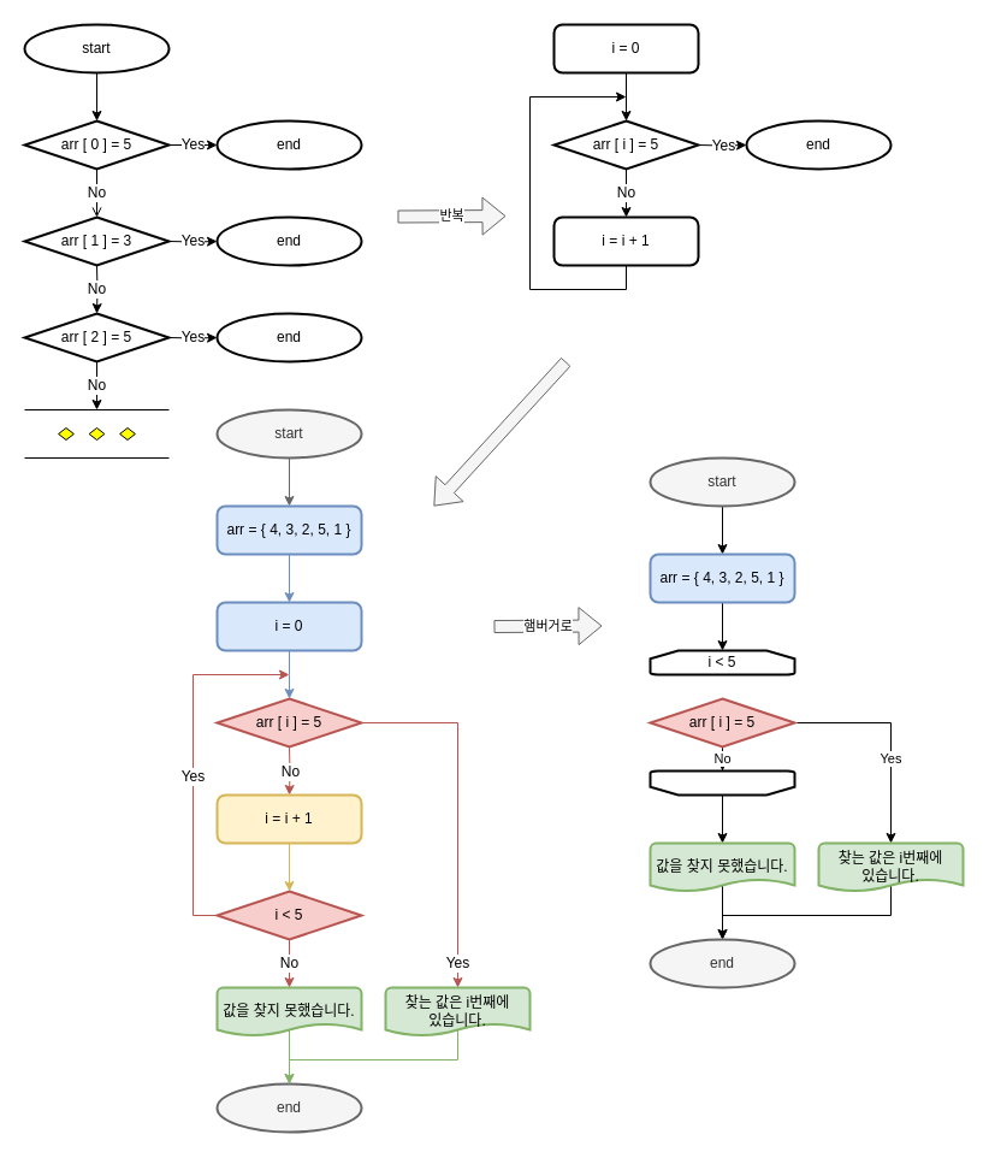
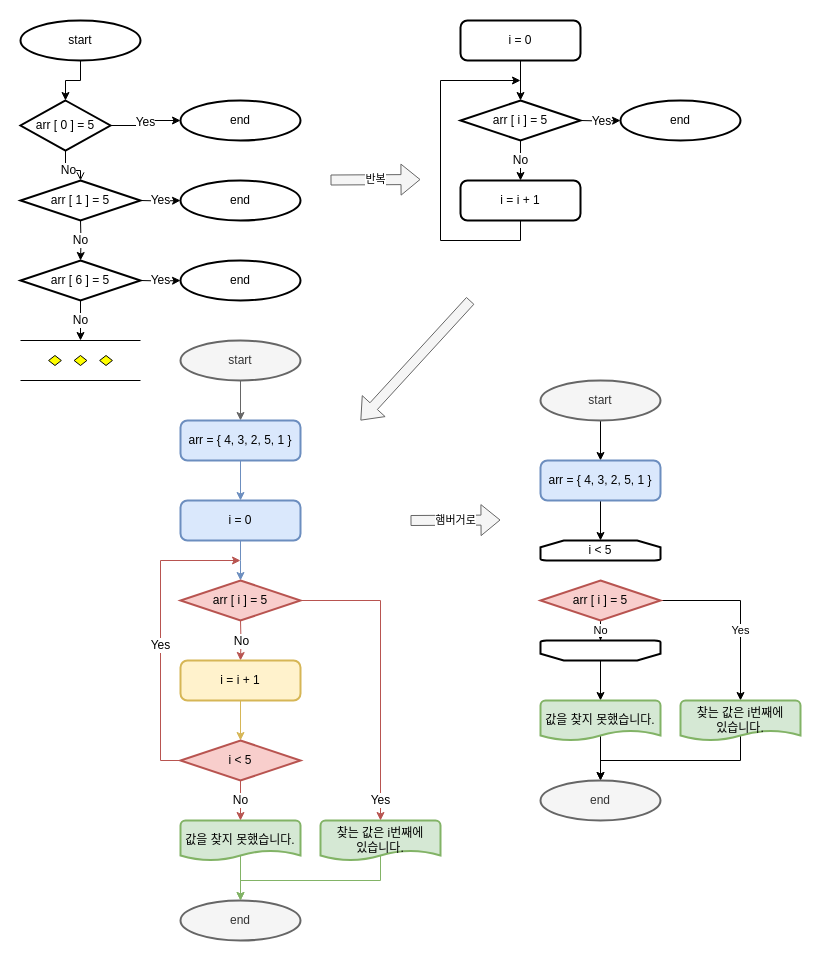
- <mxCell id="6" value="arr [ 0 ] = 5" style="strokeWidth=2;html=1;shape=mxgraph.flowchart.decision;whiteSpace=wrap;fontSize=12;" parent="1" vertex="1"><mxGeometry x="20" y="100" width="120" height="40" as="geometry" /></mxCell>
+ <mxCell id="6" value="arr [ 0 ] = 5" style="strokeWidth=2;html=1;shape=mxgraph.flowchart.decision;whiteSpace=wrap;fontSize=12;" parent="1" vertex="1"><mxGeometry x="20" y="100" width="90" height="50" as="geometry" /></mxCell>
- <mxCell id="8" value="arr [ 1 ] = 3" style="strokeWidth=2;html=1;shape=mxgraph.flowchart.decision;whiteSpace=wrap;fontSize=12;" parent="1" vertex="1"><mxGeometry x="20" y="180" width="120" height="40" as="geometry" /></mxCell>
+ <mxCell id="8" value="arr [ 1 ] = 5" style="strokeWidth=2;html=1;shape=mxgraph.flowchart.decision;whiteSpace=wrap;fontSize=12;" parent="1" vertex="1"><mxGeometry x="20" y="180" width="120" height="40" as="geometry" /></mxCell>
- <mxCell id="13" value="arr [ 2 ] = 5" style="strokeWidth=2;html=1;shape=mxgraph.flowchart.decision;whiteSpace=wrap;fontSize=12;" parent="1" vertex="1"><mxGeometry x="20" y="260" width="120" height="40" as="geometry" /></mxCell>
+ <mxCell id="13" value="arr [ 6 ] = 5" style="strokeWidth=2;html=1;shape=mxgraph.flowchart.decision;whiteSpace=wrap;fontSize=12;" parent="1" vertex="1"><mxGeometry x="20" y="260" width="120" height="40" as="geometry" /></mxCell>
